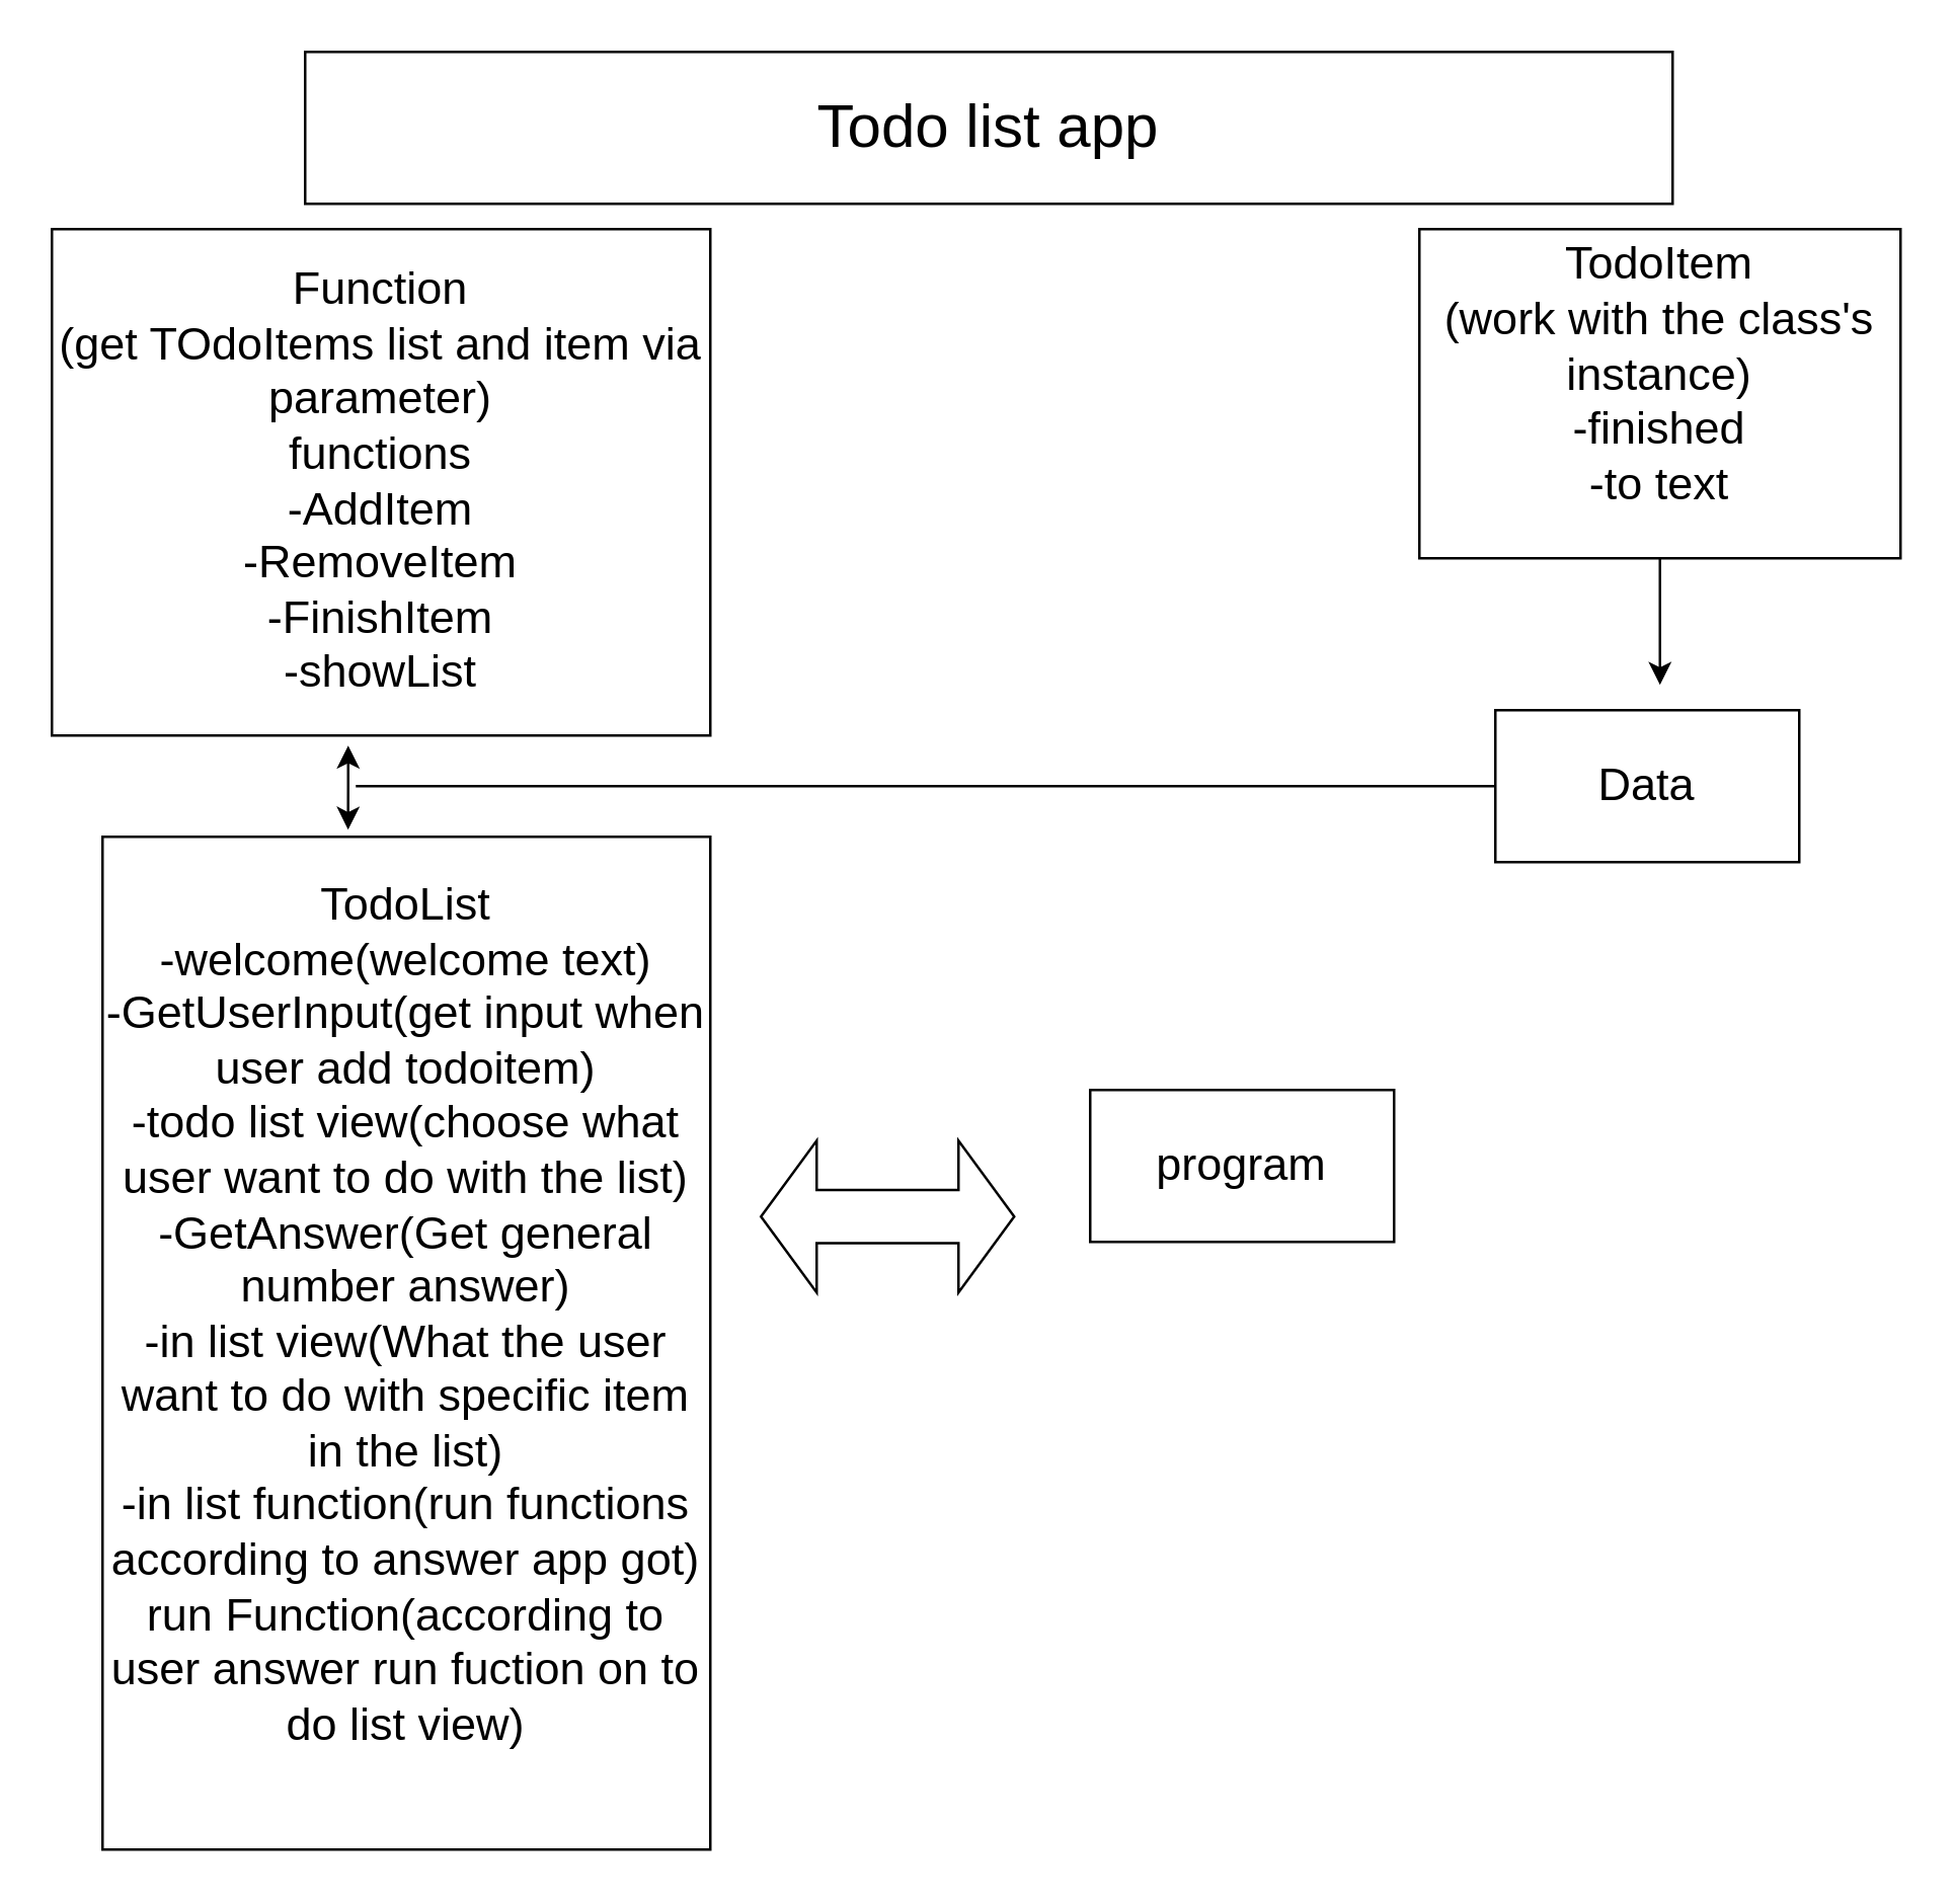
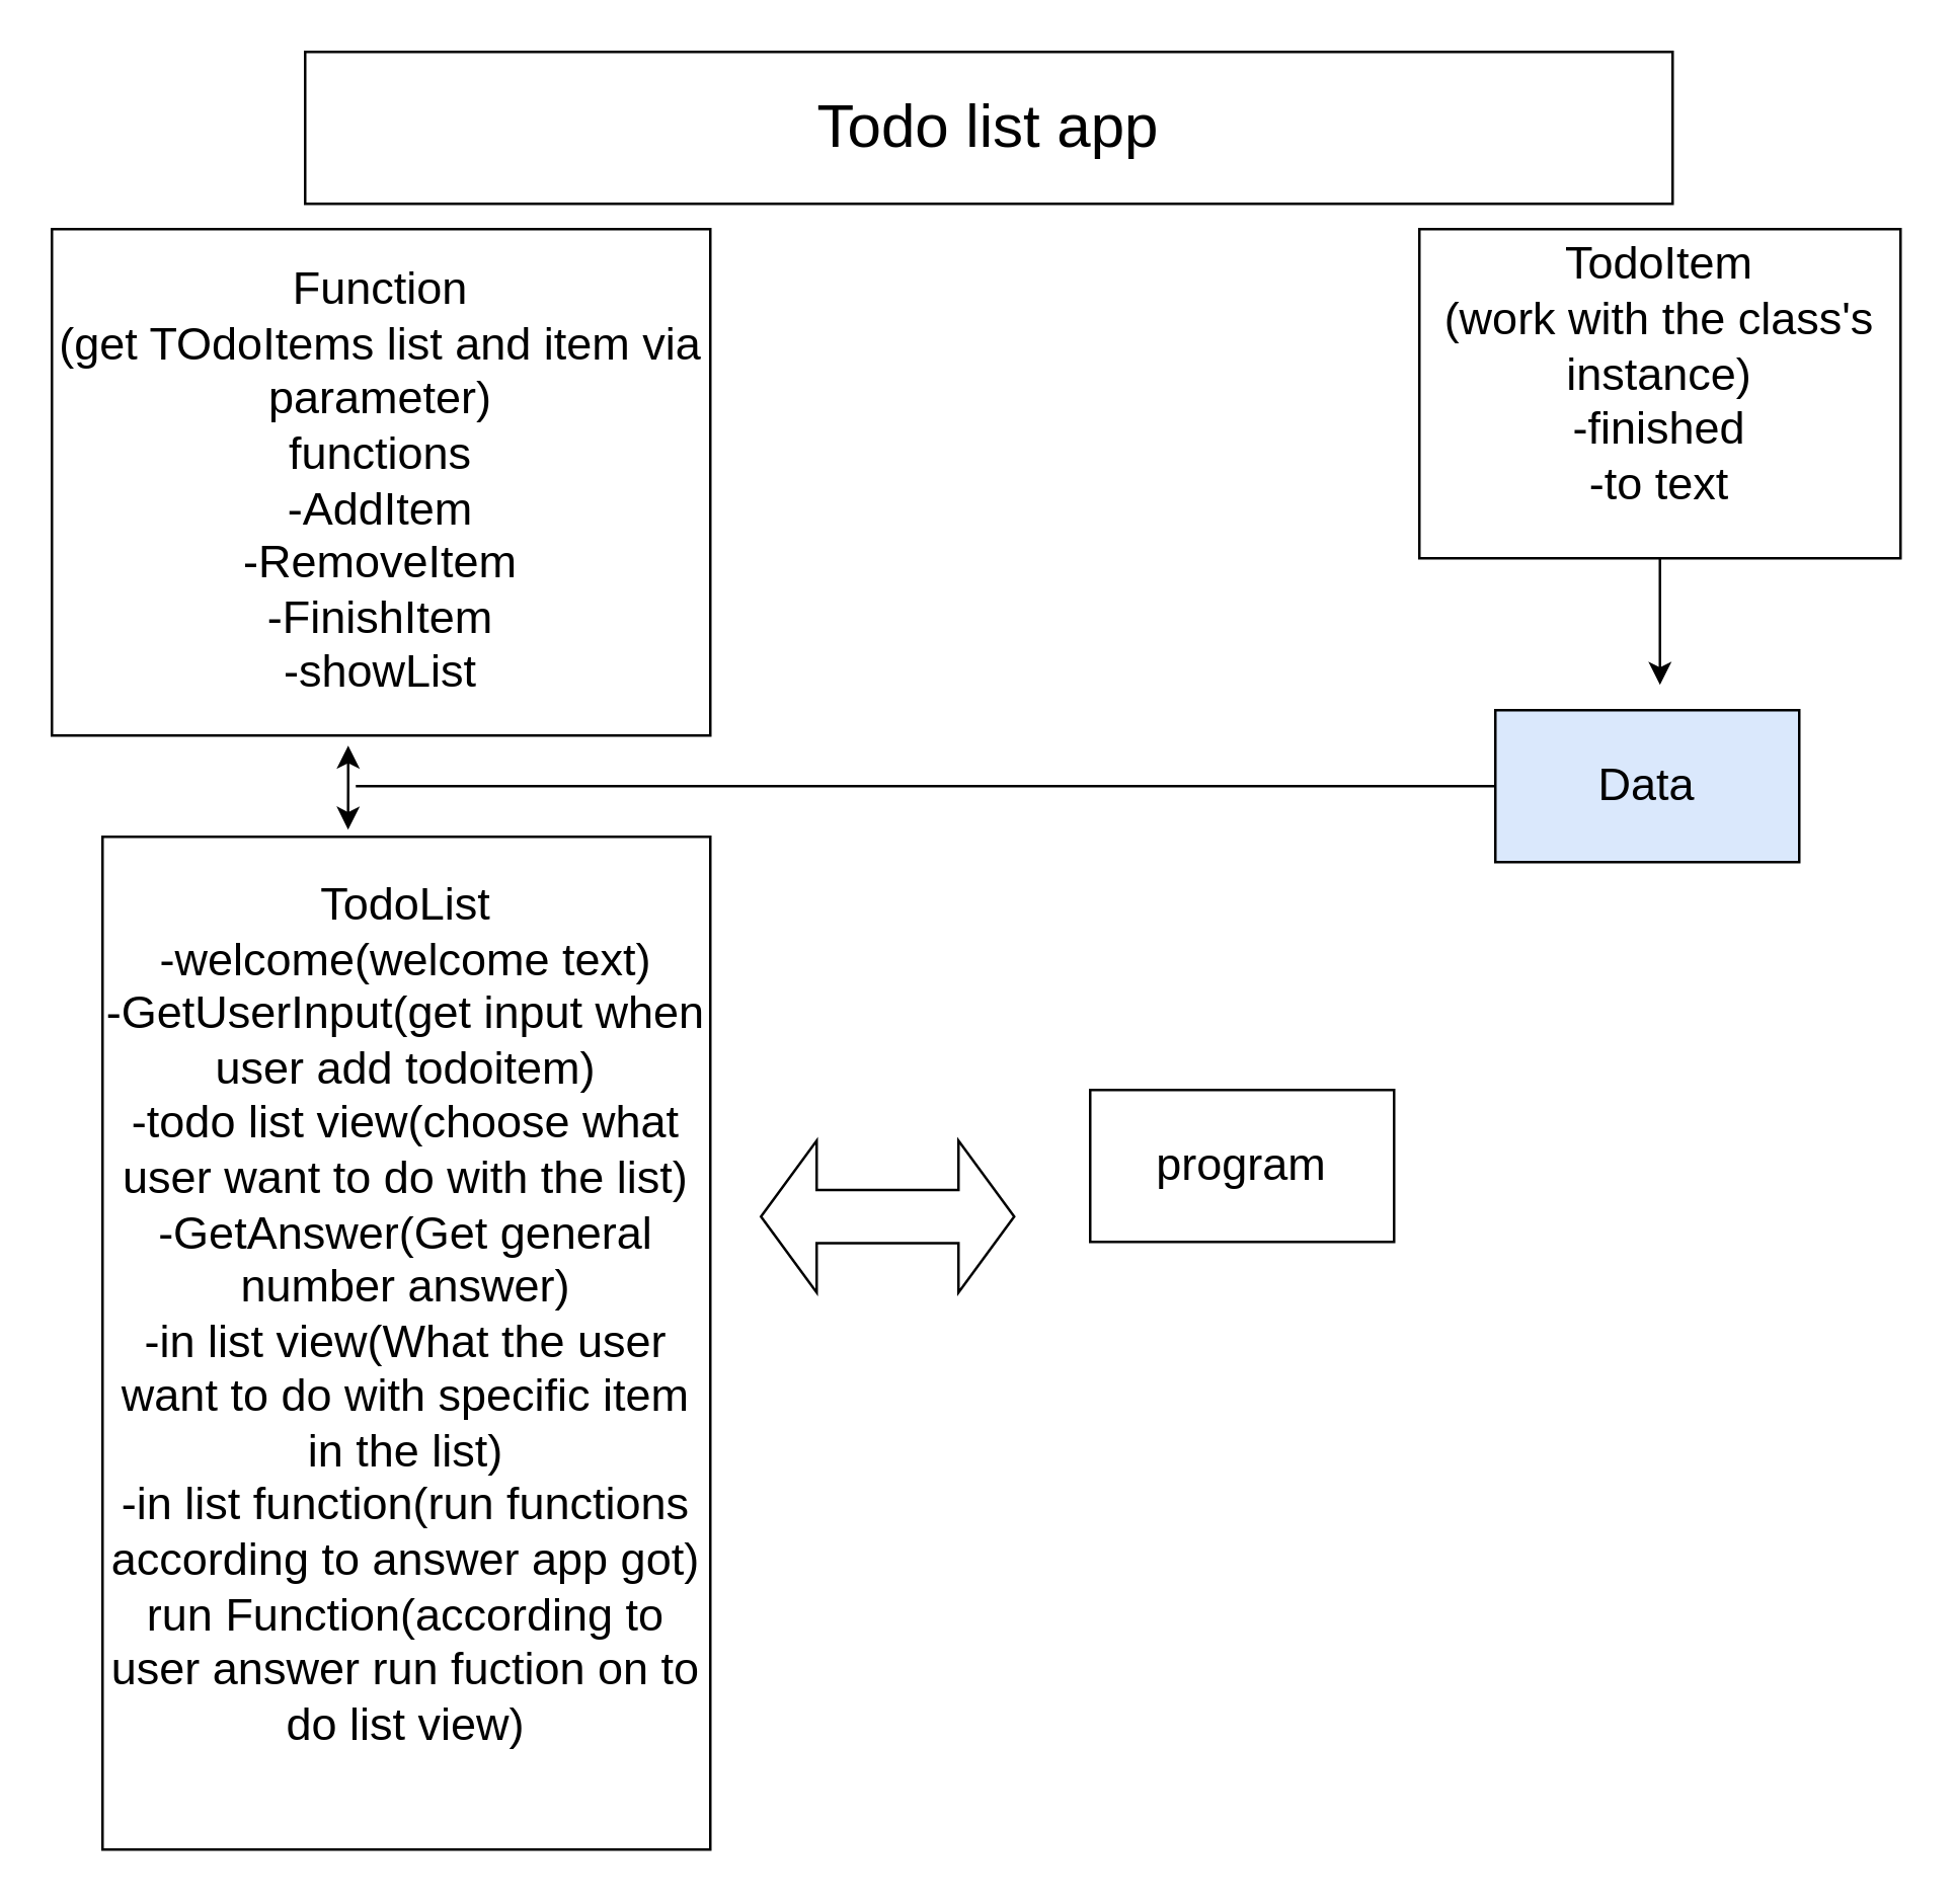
- <mxCell id="2" value="&lt;font style=&quot;font-size: 18px;&quot;&gt;Data&lt;/font&gt;" style="rounded=0;whiteSpace=wrap;html=1;" vertex="1" parent="1"><mxGeometry x="590" y="280" width="120" height="60" as="geometry" /></mxCell>
+ <mxCell id="2" value="&lt;font style=&quot;font-size: 18px;&quot;&gt;Data&lt;/font&gt;" style="rounded=0;whiteSpace=wrap;html=1;fillColor=#dae8fc;" vertex="1" parent="1"><mxGeometry x="590" y="280" width="120" height="60" as="geometry" /></mxCell>
